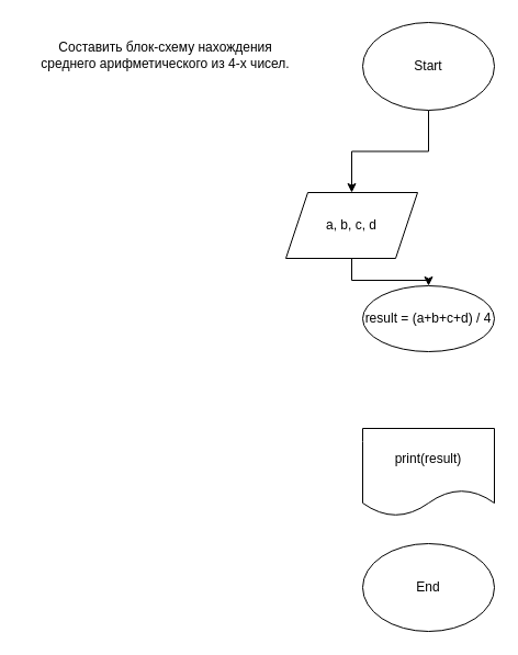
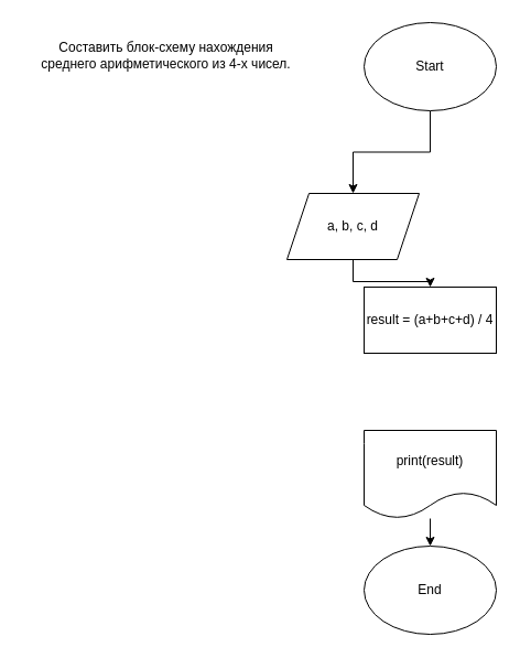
- <mxCell id="7" value="result = (a+b+c+d) / 4" style="ellipse;whiteSpace=wrap;html=1;" vertex="1" parent="1"><mxGeometry x="330" y="260" width="120" height="60" as="geometry" /></mxCell>
+ <mxCell id="7" value="result = (a+b+c+d) / 4" style="whiteSpace=wrap;html=1;" vertex="1" parent="1"><mxGeometry x="330" y="260" width="120" height="60" as="geometry" /></mxCell>
+ <mxCell id="8" value="" style="edgeStyle=orthogonalEdgeStyle;rounded=0;orthogonalLoop=1;jettySize=auto;html=1;" edge="1" parent="1" source="9" target="10"><mxGeometry relative="1" as="geometry" /></mxCell>
